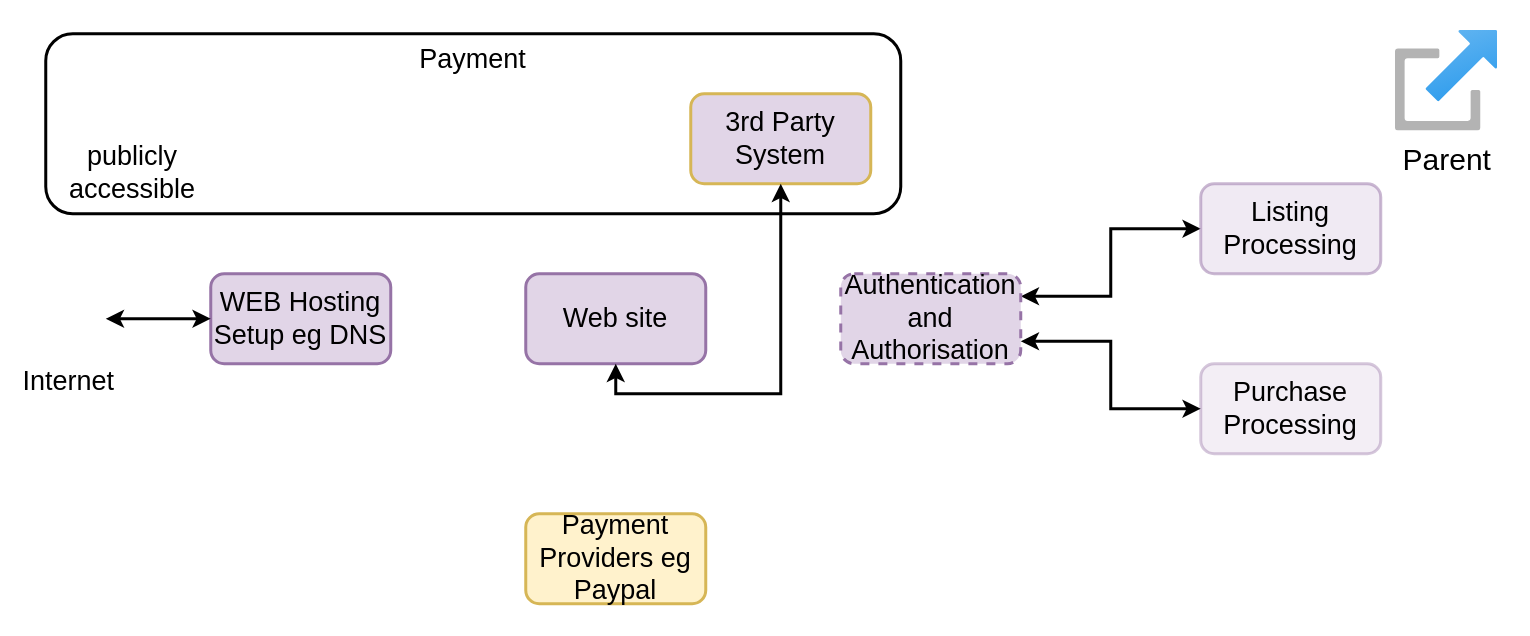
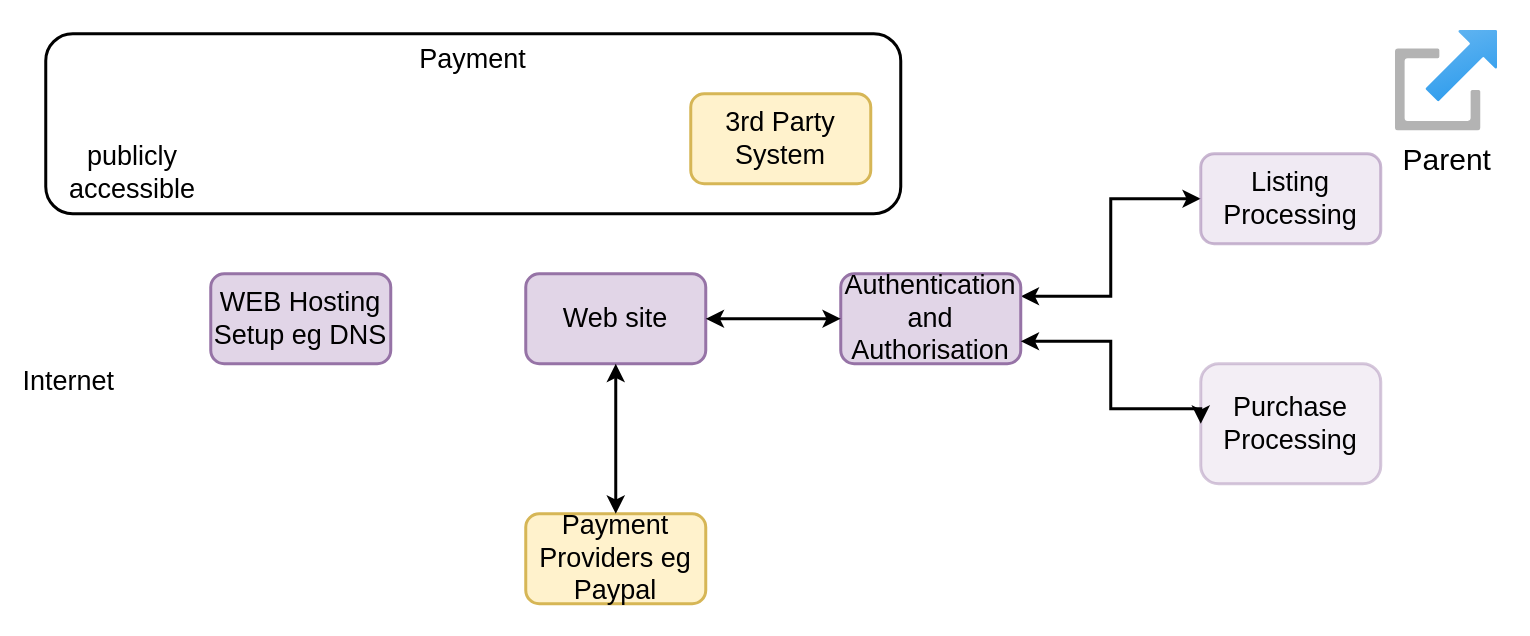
- <mxCell id="11" value="3rd Party&lt;div&gt;System&lt;/div&gt;" style="rounded=1;whiteSpace=wrap;html=1;fillColor=#e1d5e7;strokeColor=#d6b656;strokeWidth=2;fontSize=18;" vertex="1" parent="1"><mxGeometry x="460" y="62" width="120" height="60" as="geometry" /></mxCell>
+ <mxCell id="11" value="3rd Party&lt;div&gt;System&lt;/div&gt;" style="rounded=1;whiteSpace=wrap;html=1;fillColor=#fff2cc;strokeColor=#d6b656;strokeWidth=2;fontSize=18;" vertex="1" parent="1"><mxGeometry x="460" y="62" width="120" height="60" as="geometry" /></mxCell>
- <mxCell id="14" value="Listing&lt;div style=&quot;font-size: 18px;&quot;&gt;Processing&lt;/div&gt;" style="rounded=1;whiteSpace=wrap;html=1;fillColor=#e1d5e7;strokeColor=#9673a6;fontSize=18;strokeWidth=2;labelBackgroundColor=none;opacity=50;" vertex="1" parent="1"><mxGeometry x="800" y="122" width="120" height="60" as="geometry" /></mxCell>
+ <mxCell id="14" value="Listing&lt;div style=&quot;font-size: 18px;&quot;&gt;Processing&lt;/div&gt;" style="rounded=1;whiteSpace=wrap;html=1;fillColor=#e1d5e7;strokeColor=#9673a6;fontSize=18;strokeWidth=2;labelBackgroundColor=none;opacity=50;" vertex="1" parent="1"><mxGeometry x="800" y="102" width="120" height="60" as="geometry" /></mxCell>
- <mxCell id="5" style="edgeStyle=orthogonalEdgeStyle;rounded=0;orthogonalLoop=1;jettySize=auto;html=1;flowAnimation=0;strokeWidth=2;fontSize=18;startArrow=classic;startFill=1;" edge="1" parent="1" source="6" target="3"><mxGeometry relative="1" as="geometry" /></mxCell>
+ <mxCell id="10" style="edgeStyle=orthogonalEdgeStyle;rounded=0;orthogonalLoop=1;jettySize=auto;html=1;startArrow=classic;startFill=1;strokeWidth=2;fontSize=18;exitX=1;exitY=0.5;exitDx=0;exitDy=0;" edge="1" parent="1" source="4" target="9"><mxGeometry relative="1" as="geometry"><mxPoint x="430" y="212" as="sourcePoint" /><mxPoint x="324" y="222" as="targetPoint" /></mxGeometry></mxCell>
- <mxCell id="9" value="Authentication and Authorisation" style="rounded=1;whiteSpace=wrap;html=1;fillColor=#e1d5e7;strokeColor=#9673a6;fontSize=18;strokeWidth=2;labelBackgroundColor=none;dashed=1;" vertex="1" parent="1"><mxGeometry x="560" y="182" width="120" height="60" as="geometry" /></mxCell>
+ <mxCell id="9" value="Authentication and Authorisation" style="rounded=1;whiteSpace=wrap;html=1;fillColor=#e1d5e7;strokeColor=#9673a6;fontSize=18;strokeWidth=2;labelBackgroundColor=none;" vertex="1" parent="1"><mxGeometry x="560" y="182" width="120" height="60" as="geometry" /></mxCell>
- <mxCell id="13" style="edgeStyle=orthogonalEdgeStyle;rounded=0;orthogonalLoop=1;jettySize=auto;html=1;startArrow=classic;startFill=1;strokeWidth=2;fontSize=18;exitX=0.5;exitY=1;exitDx=0;exitDy=0;" edge="1" parent="1" source="4" target="11"><mxGeometry relative="1" as="geometry"><mxPoint x="470" y="222" as="sourcePoint" /><mxPoint x="570" y="222" as="targetPoint" /></mxGeometry></mxCell>
+ <mxCell id="13" style="edgeStyle=orthogonalEdgeStyle;rounded=0;orthogonalLoop=1;jettySize=auto;html=1;startArrow=classic;startFill=1;strokeWidth=2;fontSize=18;exitX=0.5;exitY=1;exitDx=0;exitDy=0;entryX=0.5;entryY=0;entryDx=0;entryDy=0;" edge="1" parent="1" source="4" target="12"><mxGeometry relative="1" as="geometry"><mxPoint x="470" y="222" as="sourcePoint" /><mxPoint x="570" y="222" as="targetPoint" /></mxGeometry></mxCell>
- <mxCell id="15" value="Purchase&lt;div style=&quot;font-size: 18px;&quot;&gt;Processing&lt;/div&gt;" style="rounded=1;whiteSpace=wrap;html=1;fillColor=#e1d5e7;strokeColor=#9673a6;fontSize=18;strokeWidth=2;labelBackgroundColor=none;opacity=40;" vertex="1" parent="1"><mxGeometry x="800" y="242" width="120" height="60" as="geometry" /></mxCell>
+ <mxCell id="15" value="Purchase&lt;div style=&quot;font-size: 18px;&quot;&gt;Processing&lt;/div&gt;" style="rounded=1;whiteSpace=wrap;html=1;fillColor=#e1d5e7;strokeColor=#9673a6;fontSize=18;strokeWidth=2;labelBackgroundColor=none;opacity=40;" vertex="1" parent="1"><mxGeometry x="800" y="242" width="120" height="80" as="geometry" /></mxCell>
